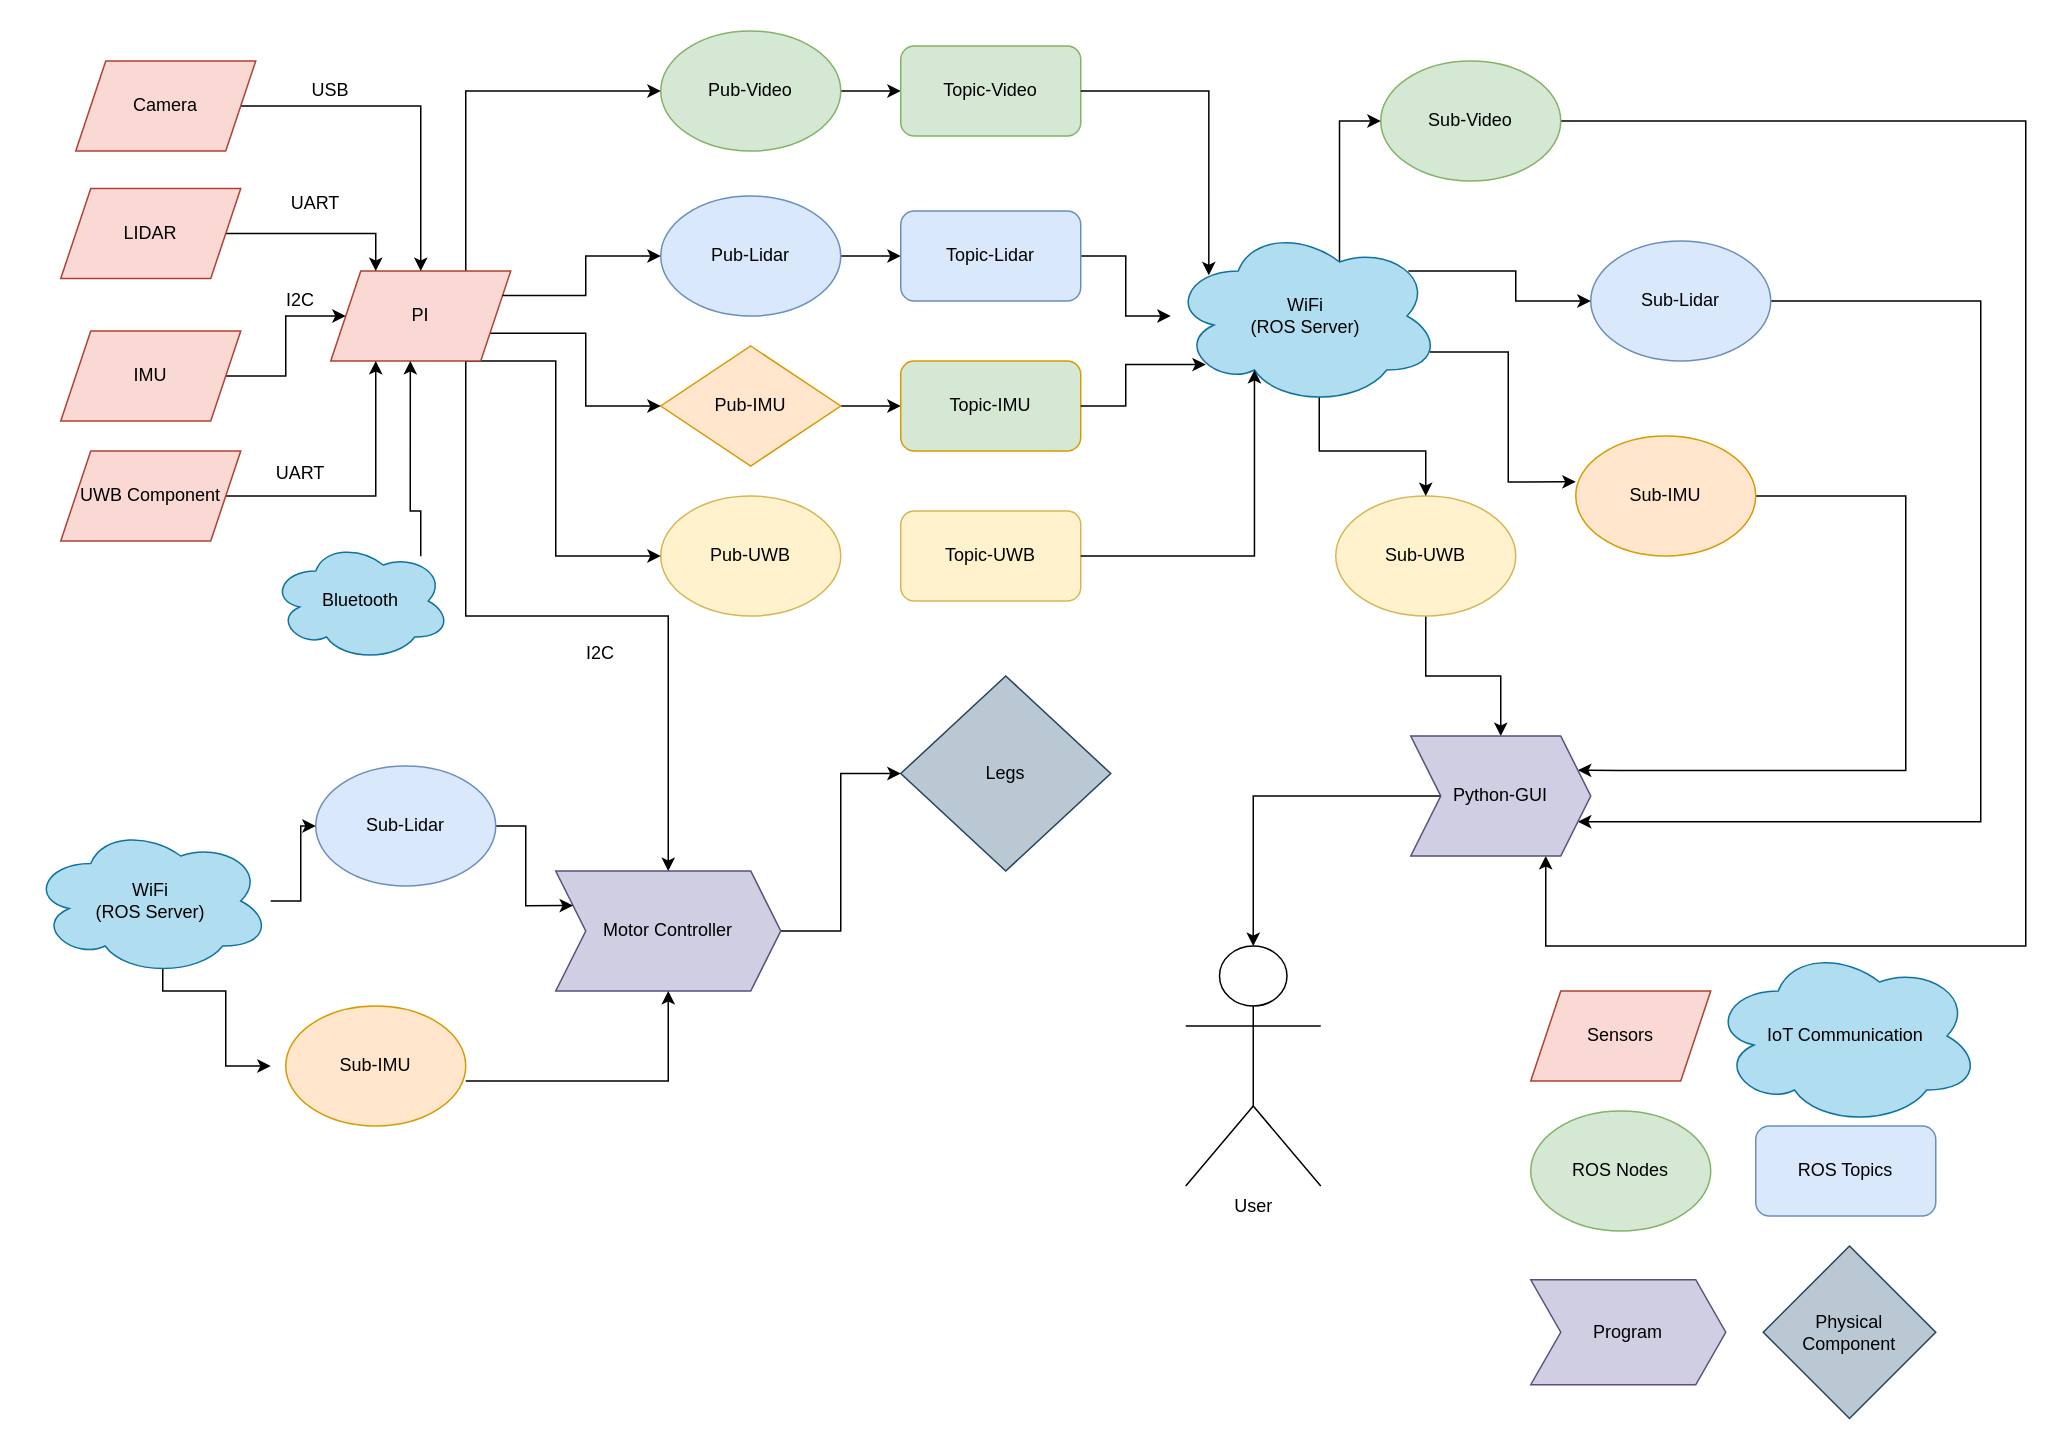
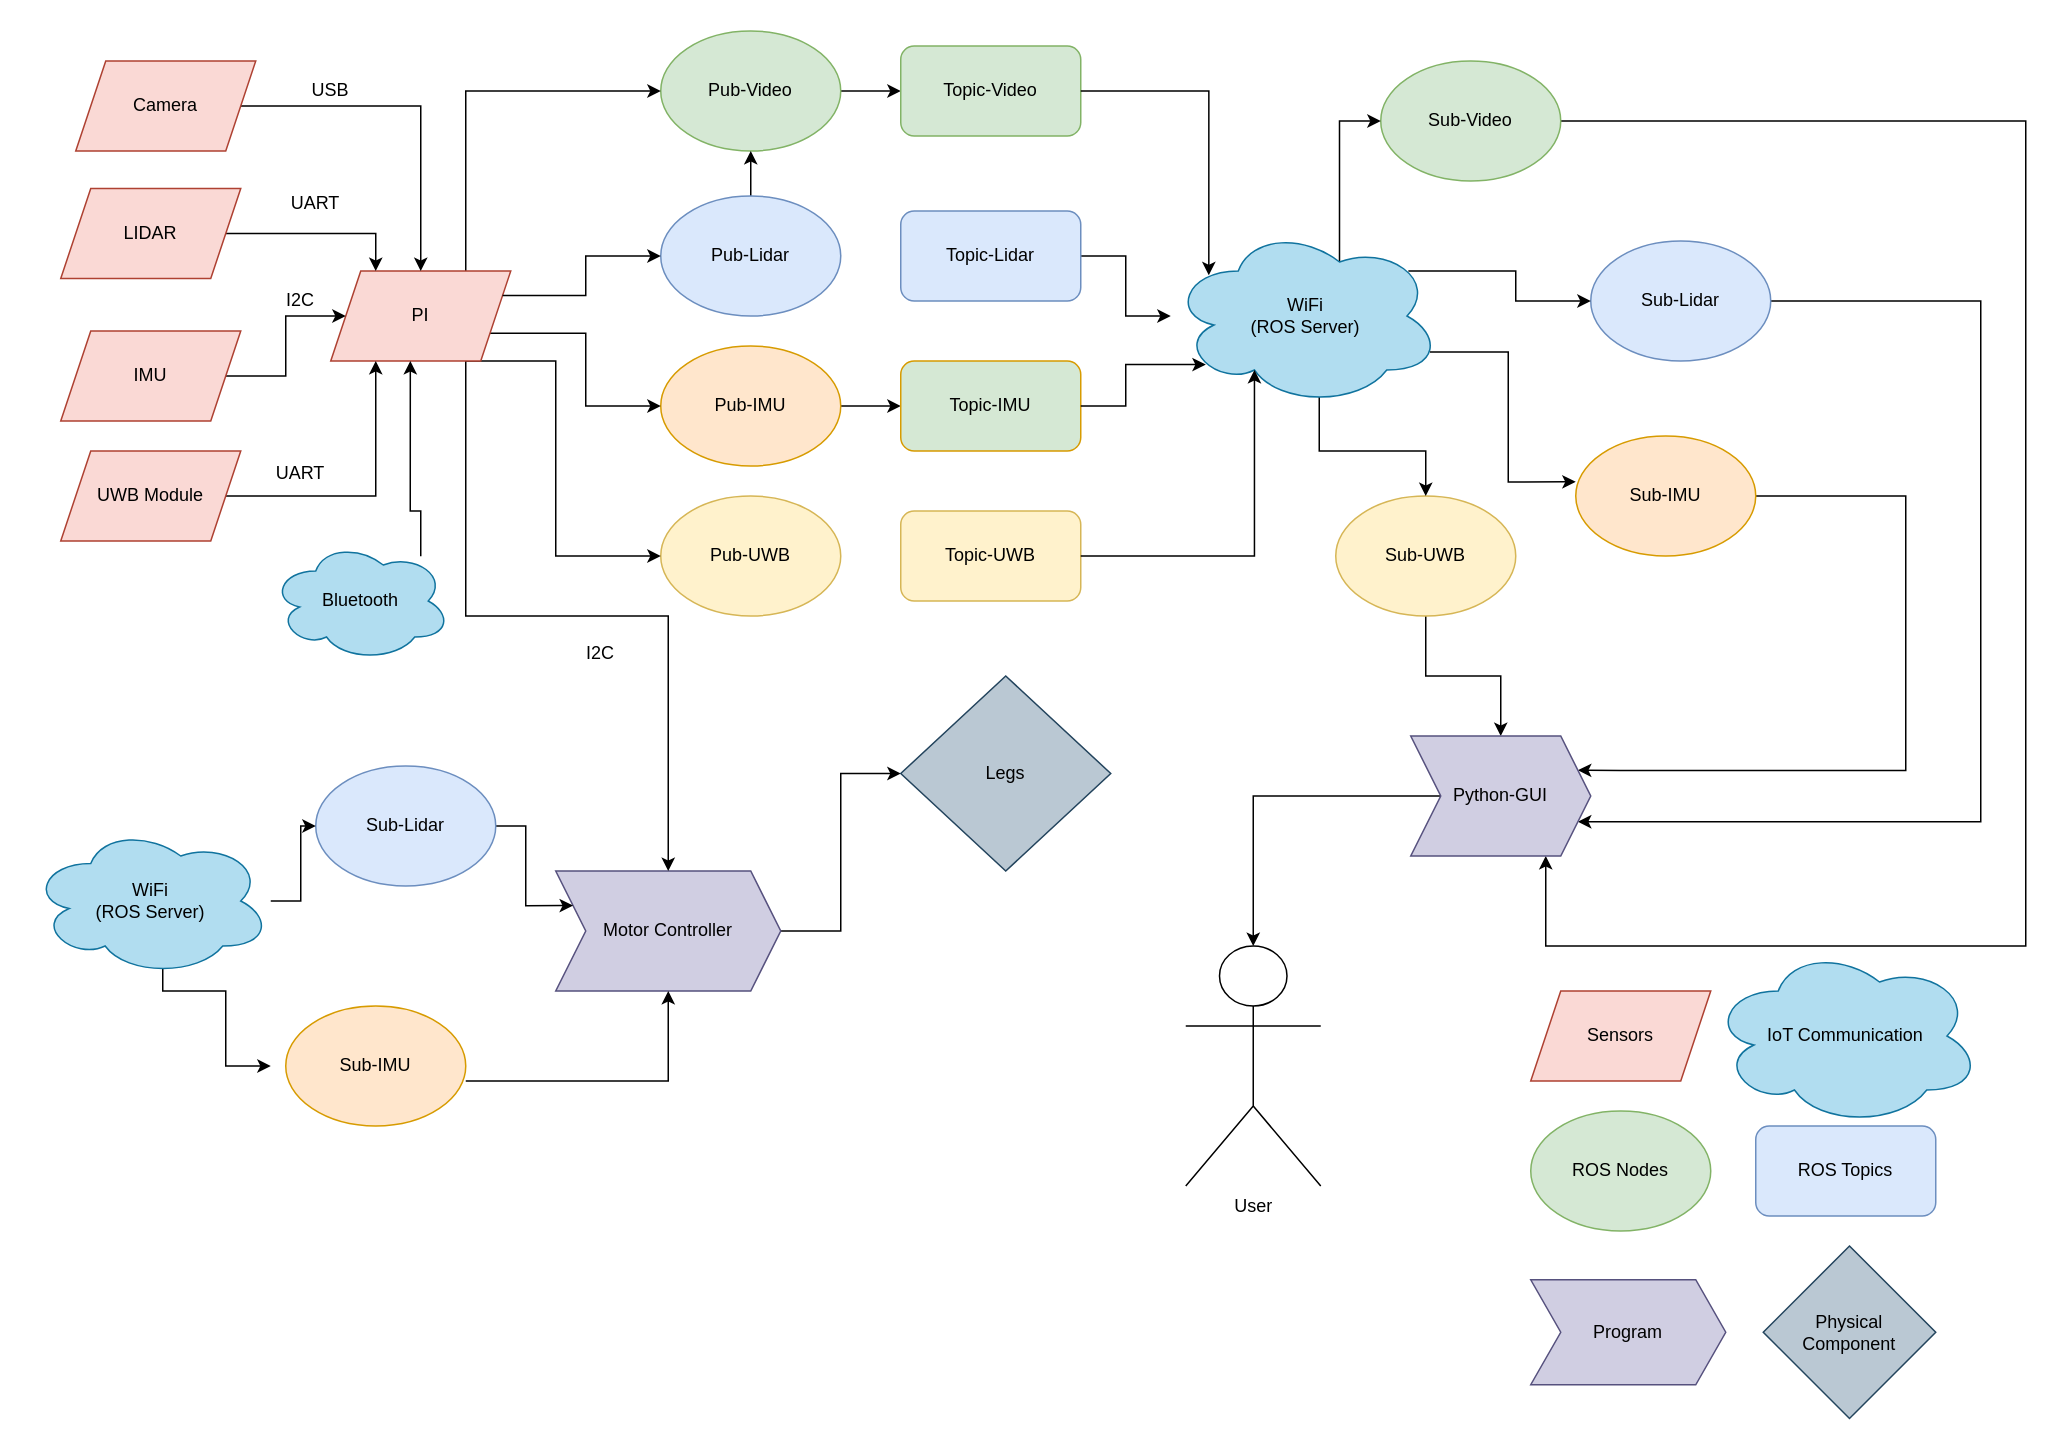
- <mxCell id="5" style="edgeStyle=orthogonalEdgeStyle;rounded=0;orthogonalLoop=1;jettySize=auto;html=1;entryX=0;entryY=0.5;entryDx=0;entryDy=0;" edge="1" parent="1" source="6" target="13"><mxGeometry relative="1" as="geometry" /></mxCell>
+ <mxCell id="5" style="edgeStyle=orthogonalEdgeStyle;rounded=0;orthogonalLoop=1;jettySize=auto;html=1;" edge="1" parent="1" source="6" target="3"><mxGeometry relative="1" as="geometry" /></mxCell>
- <mxCell id="8" value="Pub-IMU" style="rhombus;whiteSpace=wrap;html=1;fillColor=#ffe6cc;strokeColor=#d79b00;" vertex="1" parent="1"><mxGeometry x="440" y="230" width="120" height="80" as="geometry" /></mxCell>
+ <mxCell id="8" value="Pub-IMU" style="ellipse;whiteSpace=wrap;html=1;fillColor=#ffe6cc;strokeColor=#d79b00;" vertex="1" parent="1"><mxGeometry x="440" y="230" width="120" height="80" as="geometry" /></mxCell>
- <mxCell id="46" value="UWB Component" style="shape=parallelogram;perimeter=parallelogramPerimeter;whiteSpace=wrap;html=1;fixedSize=1;fillColor=#fad9d5;strokeColor=#ae4132;" vertex="1" parent="1"><mxGeometry x="40" y="300" width="120" height="60" as="geometry" /></mxCell>
+ <mxCell id="46" value="UWB Module" style="shape=parallelogram;perimeter=parallelogramPerimeter;whiteSpace=wrap;html=1;fixedSize=1;fillColor=#fad9d5;strokeColor=#ae4132;" vertex="1" parent="1"><mxGeometry x="40" y="300" width="120" height="60" as="geometry" /></mxCell>
